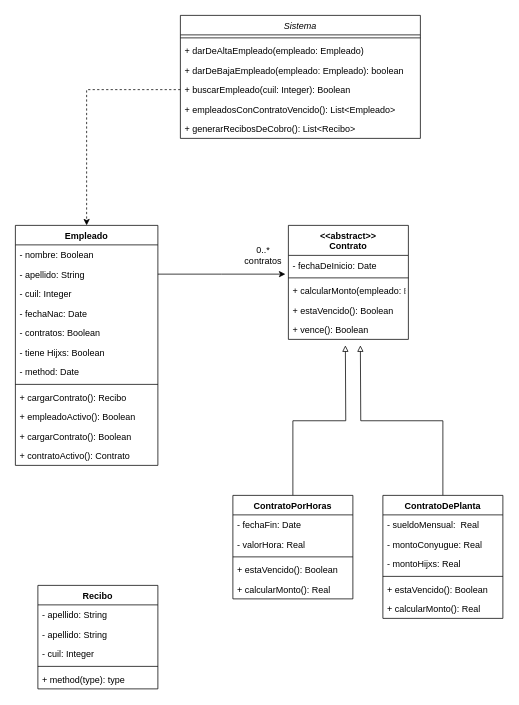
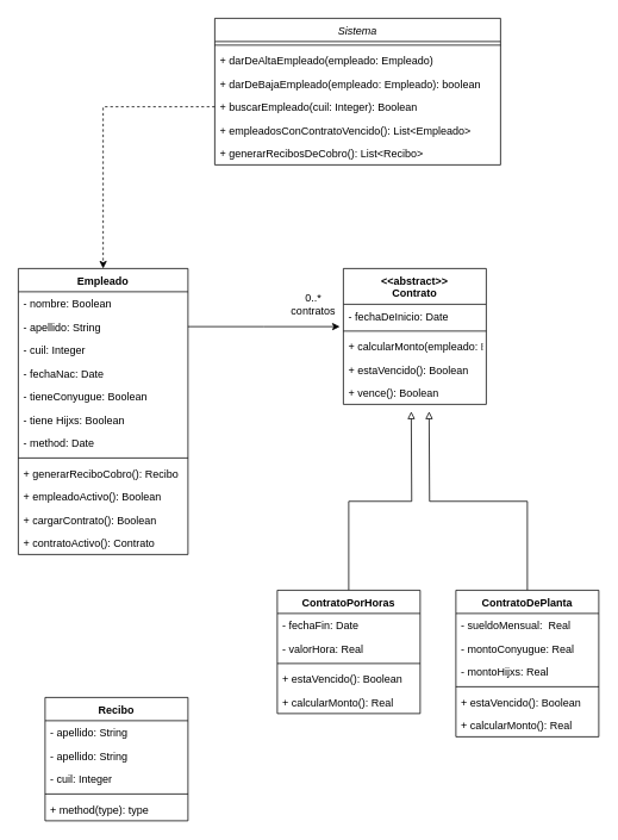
- <mxCell id="14" value="- contratos: Boolean" style="text;strokeColor=none;fillColor=none;align=left;verticalAlign=top;spacingLeft=4;spacingRight=4;overflow=hidden;rotatable=0;points=[[0,0.5],[1,0.5]];portConstraint=eastwest;" parent="9" vertex="1"><mxGeometry y="130" width="190" height="26" as="geometry" /></mxCell>
+ <mxCell id="14" value="- tieneConyugue: Boolean" style="text;strokeColor=none;fillColor=none;align=left;verticalAlign=top;spacingLeft=4;spacingRight=4;overflow=hidden;rotatable=0;points=[[0,0.5],[1,0.5]];portConstraint=eastwest;" parent="9" vertex="1"><mxGeometry y="130" width="190" height="26" as="geometry" /></mxCell>
- <mxCell id="18" value="+ cargarContrato(): Recibo" style="text;strokeColor=none;fillColor=none;align=left;verticalAlign=top;spacingLeft=4;spacingRight=4;overflow=hidden;rotatable=0;points=[[0,0.5],[1,0.5]];portConstraint=eastwest;" parent="9" vertex="1"><mxGeometry y="216" width="190" height="26" as="geometry" /></mxCell>
+ <mxCell id="18" value="+ generarReciboCobro(): Recibo" style="text;strokeColor=none;fillColor=none;align=left;verticalAlign=top;spacingLeft=4;spacingRight=4;overflow=hidden;rotatable=0;points=[[0,0.5],[1,0.5]];portConstraint=eastwest;" parent="9" vertex="1"><mxGeometry y="216" width="190" height="26" as="geometry" /></mxCell>
